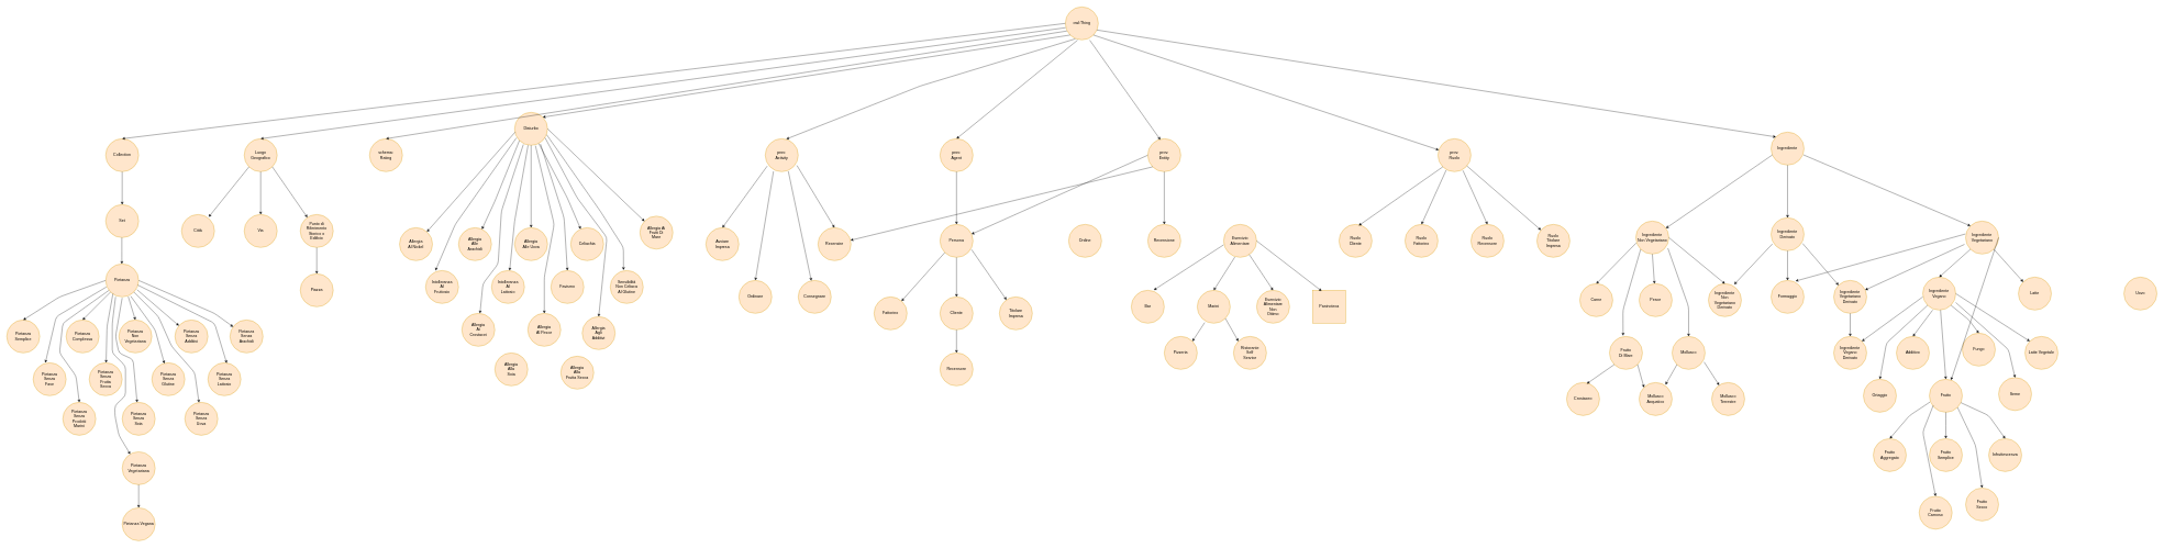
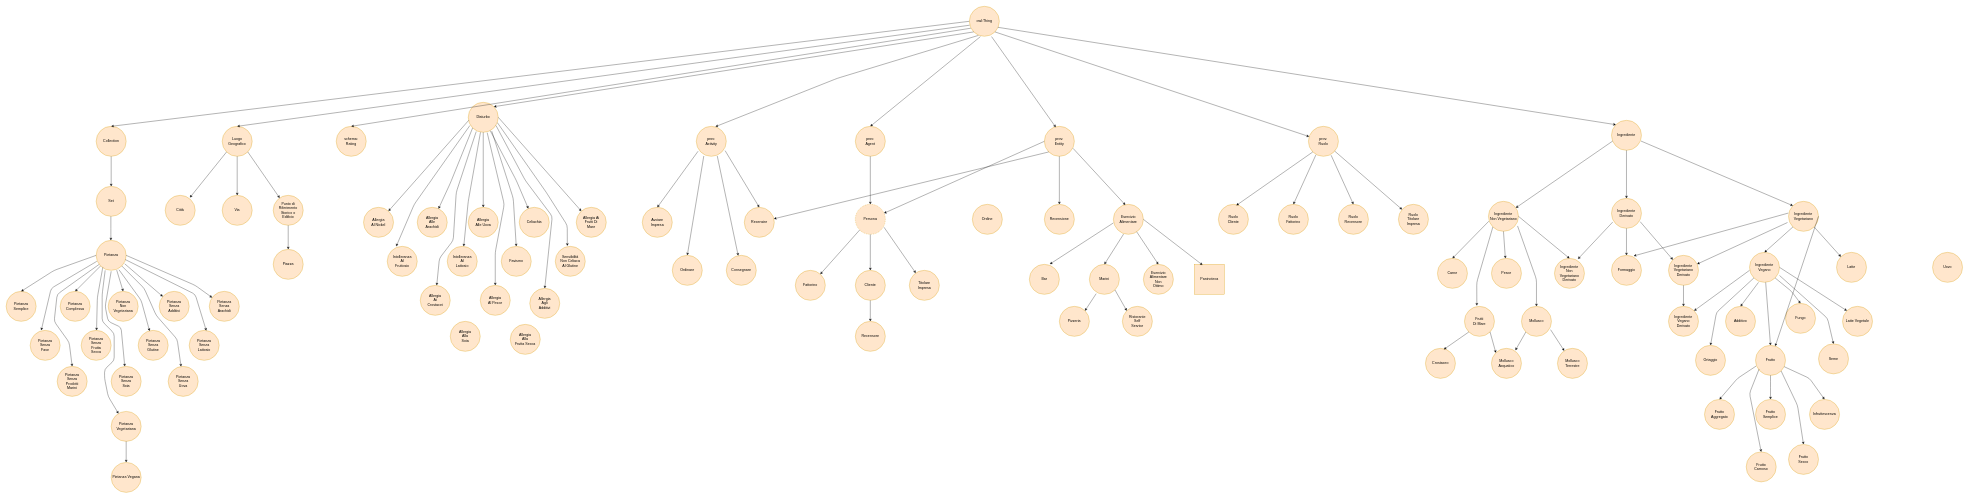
+ <mxCell id="111" value="" style="endArrow=classic;html=1;exitX=0.956;exitY=0.734;exitDx=0;exitDy=0;entryX=0.399;entryY=0.02;entryDx=0;entryDy=0;exitPerimeter=0;entryPerimeter=0;" edge="1" parent="1" source="52" target="55"><mxGeometry width="50" height="50" relative="1" as="geometry"><mxPoint x="3514.645" y="525.355" as="sourcePoint" /><mxPoint x="3310" y="700" as="targetPoint" /></mxGeometry></mxCell>
- <mxCell id="22" value="&lt;div&gt;Allergia Ai&lt;/div&gt;&lt;div&gt;Frutti Di &lt;br&gt;&lt;/div&gt;&lt;div&gt;Mare&lt;br&gt;&lt;/div&gt;" style="ellipse;whiteSpace=wrap;html=1;aspect=fixed;fillColor=#ffe6cc;strokeColor=#d79b00;" vertex="1" parent="1"><mxGeometry x="1940" y="655" width="100" height="100" as="geometry" /></mxCell>
+ <mxCell id="22" value="&lt;div&gt;Allergia Ai&lt;/div&gt;&lt;div&gt;Frutti Di &lt;br&gt;&lt;/div&gt;&lt;div&gt;Mare&lt;br&gt;&lt;/div&gt;" style="ellipse;whiteSpace=wrap;html=1;aspect=fixed;fillColor=#ffe6cc;strokeColor=#d79b00;" vertex="1" parent="1"><mxGeometry x="1920" y="690" width="100" height="100" as="geometry" /></mxCell>
- <mxCell id="47" value="Persona" style="ellipse;whiteSpace=wrap;html=1;aspect=fixed;fillColor=#ffe6cc;strokeColor=#d79b00;" vertex="1" parent="1"><mxGeometry x="2850" y="680" width="100" height="100" as="geometry" /></mxCell>
+ <mxCell id="47" value="Persona" style="ellipse;whiteSpace=wrap;html=1;aspect=fixed;fillColor=#ffe6cc;strokeColor=#d79b00;dashed=1;" vertex="1" parent="1"><mxGeometry x="2850" y="680" width="100" height="100" as="geometry" /></mxCell>
- <mxCell id="127" value="&lt;div&gt;Frutto&lt;/div&gt;&lt;div&gt;Di Mare&lt;br&gt;&lt;/div&gt;" style="ellipse;whiteSpace=wrap;html=1;aspect=fixed;fillColor=#ffe6cc;strokeColor=#d79b00;" vertex="1" parent="1"><mxGeometry x="4880" y="1020" width="100" height="100" as="geometry" /></mxCell>
+ <mxCell id="127" value="&lt;div&gt;Frutti&lt;/div&gt;&lt;div&gt;Di Mare&lt;br&gt;&lt;/div&gt;" style="ellipse;whiteSpace=wrap;html=1;aspect=fixed;fillColor=#ffe6cc;strokeColor=#d79b00;" vertex="1" parent="1"><mxGeometry x="4880" y="1020" width="100" height="100" as="geometry" /></mxCell>
